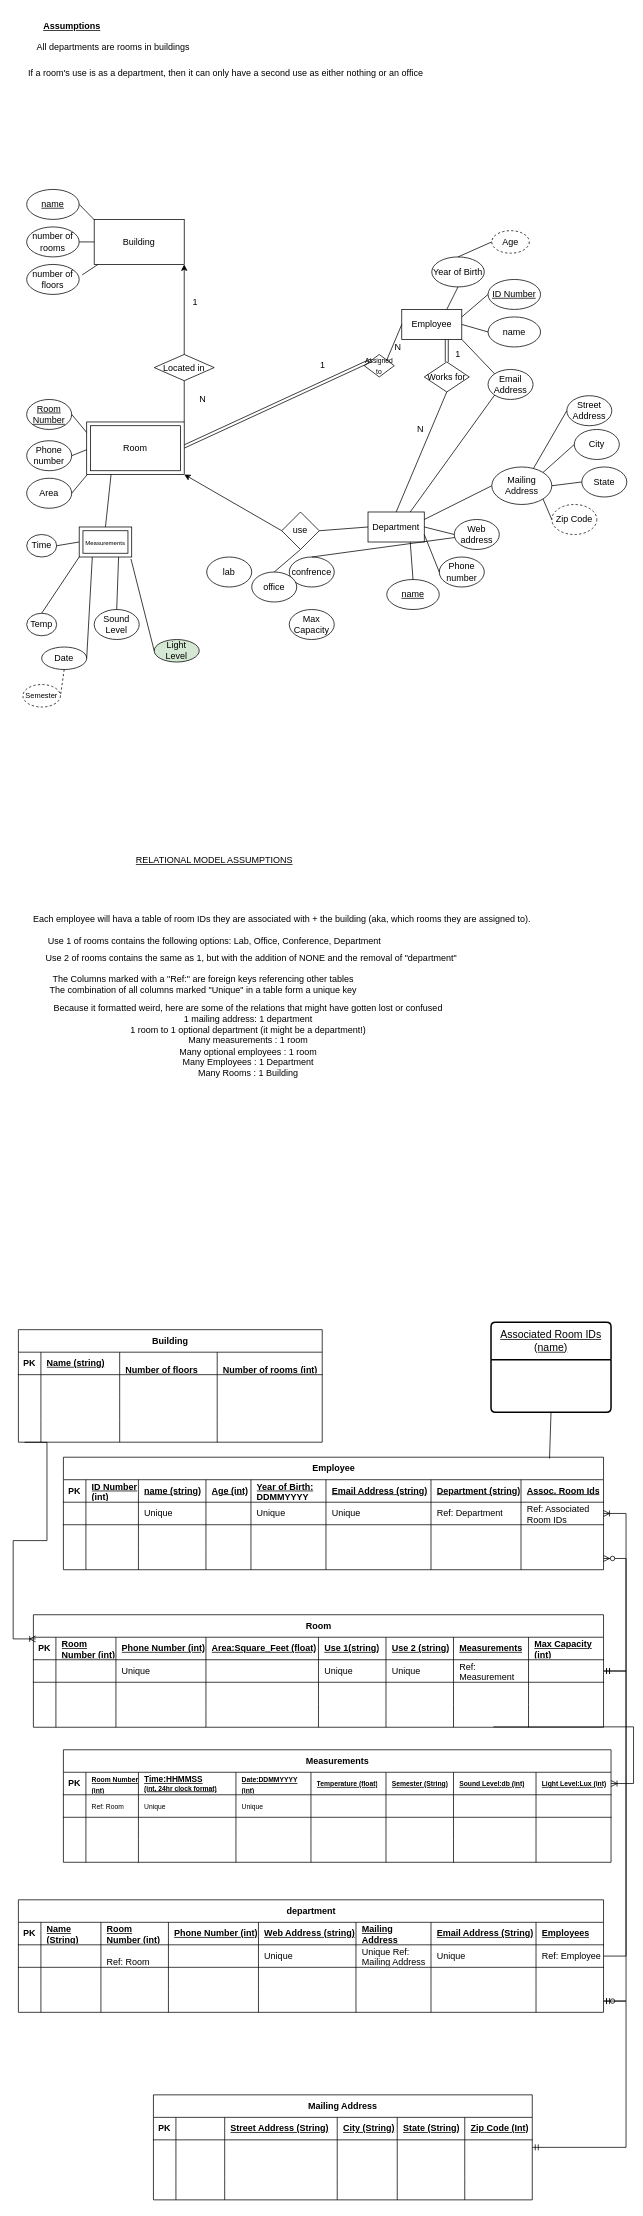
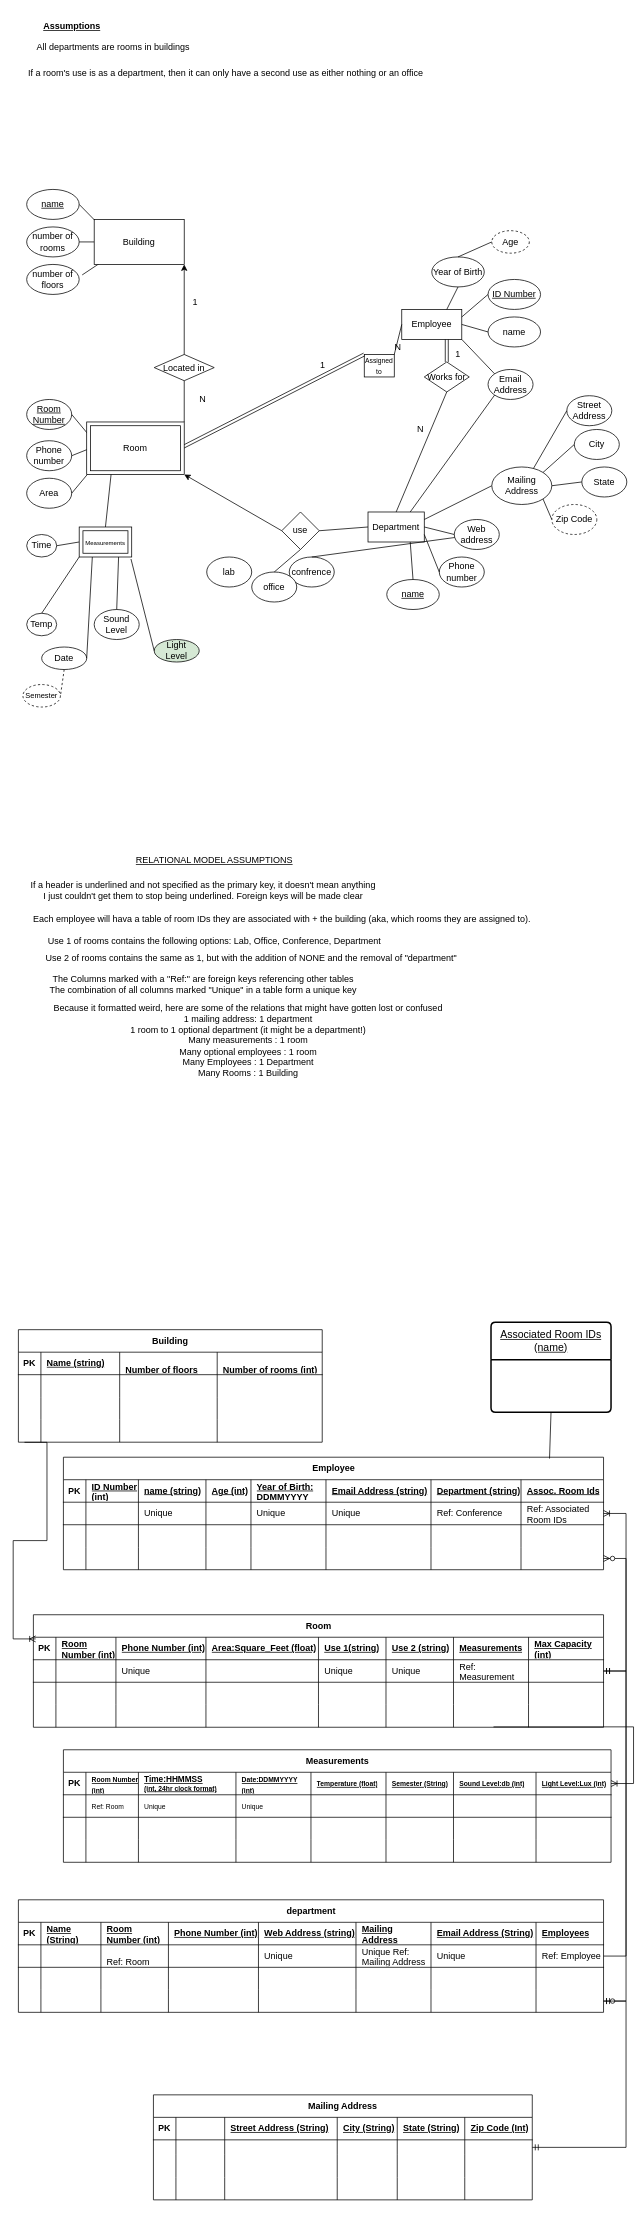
- <mxCell id="67" value="&lt;font style=&quot;font-size: 9px;&quot;&gt;Assigned to&lt;br&gt;&lt;/font&gt;" style="rhombus;whiteSpace=wrap;html=1;" parent="1" vertex="1"><mxGeometry x="485" y="472" width="40" height="30" as="geometry" /></mxCell>
+ <mxCell id="67" value="&lt;font style=&quot;font-size: 9px;&quot;&gt;Assigned to&lt;br&gt;&lt;/font&gt;" style="whiteSpace=wrap;html=1;rounded=0;" parent="1" vertex="1"><mxGeometry x="485" y="472" width="40" height="30" as="geometry" /></mxCell>
- <mxCell id="51" value="Max Capacity" style="ellipse;whiteSpace=wrap;html=1;" parent="1" vertex="1"><mxGeometry x="385" y="812" width="60" height="40" as="geometry" /></mxCell>
+ <mxCell id="223" value="If a header is underlined and not specified as the primary key, it doesn't mean anything &lt;br&gt;I just couldn't get them to stop being underlined. Foreign keys will be made clear" style="text;html=1;align=center;verticalAlign=middle;resizable=0;points=[];autosize=1;strokeColor=none;fillColor=none;" vertex="1" parent="1"><mxGeometry x="25" y="1167" width="490" height="40" as="geometry" /></mxCell>
- <mxCell id="165" value="Ref: Department" style="shape=partialRectangle;connectable=0;fillColor=none;top=0;left=0;bottom=0;right=0;align=left;spacingLeft=6;overflow=hidden;whiteSpace=wrap;html=1;" vertex="1" parent="158"><mxGeometry x="490.0" width="120.0" height="30" as="geometry"><mxRectangle width="120.0" height="30" as="alternateBounds" /></mxGeometry></mxCell>
+ <mxCell id="165" value="Ref: Conference" style="shape=partialRectangle;connectable=0;fillColor=none;top=0;left=0;bottom=0;right=0;align=left;spacingLeft=6;overflow=hidden;whiteSpace=wrap;html=1;" vertex="1" parent="158"><mxGeometry x="490.0" width="120.0" height="30" as="geometry"><mxRectangle width="120.0" height="30" as="alternateBounds" /></mxGeometry></mxCell>
